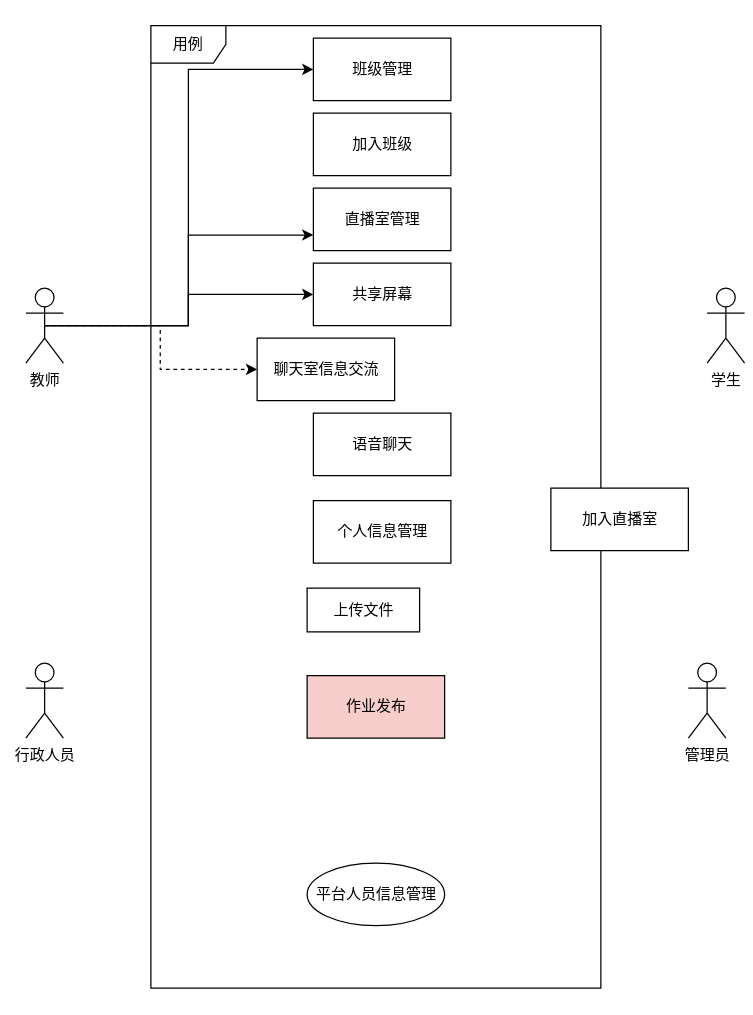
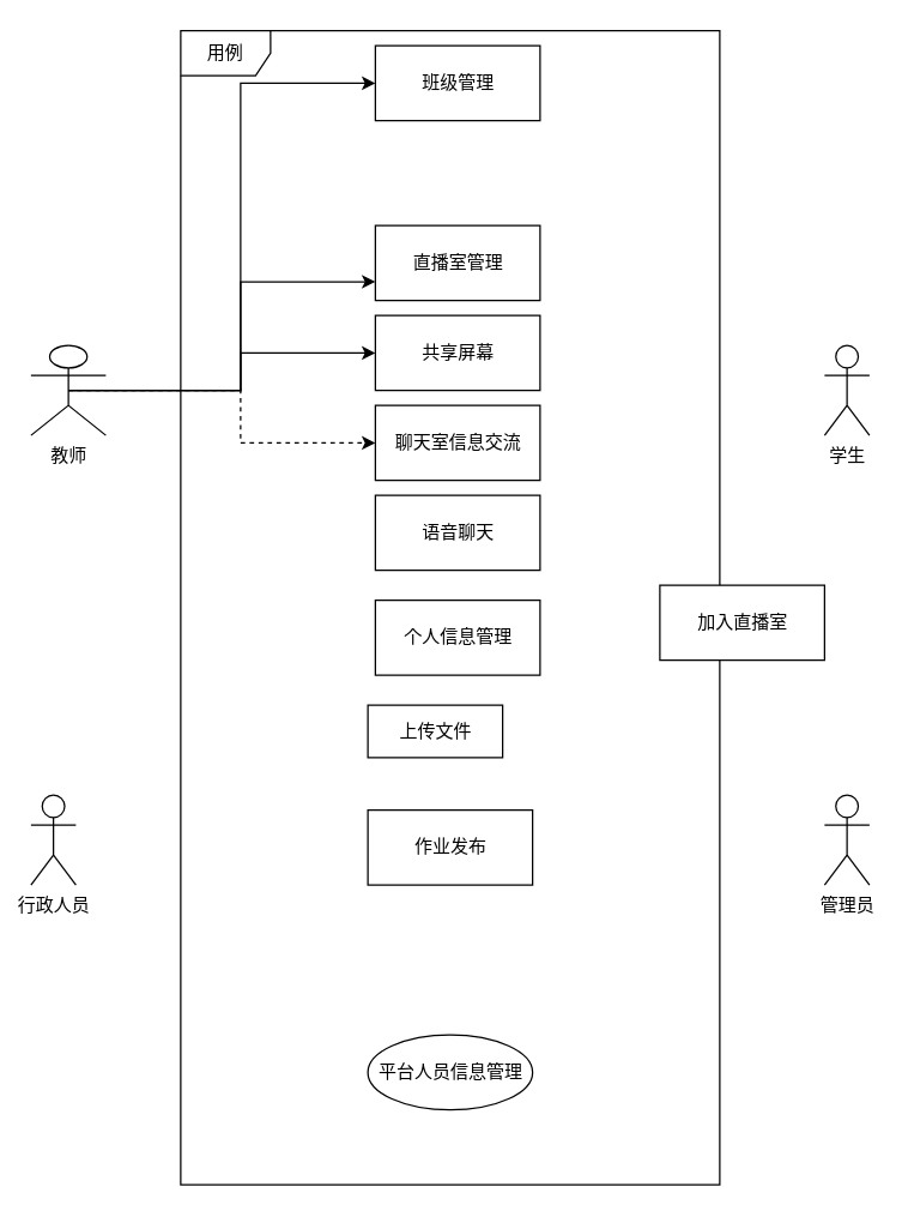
- <mxCell id="17" value="加入班级" style="html=1;" vertex="1" parent="1"><mxGeometry x="250" y="90" width="110" height="50" as="geometry" /></mxCell>
- <mxCell id="7" value="教师" style="shape=umlActor;verticalLabelPosition=bottom;verticalAlign=top;html=1;" parent="1" vertex="1"><mxGeometry x="20" y="230" width="30" height="60" as="geometry" /></mxCell>
+ <mxCell id="7" value="教师" style="shape=umlActor;verticalLabelPosition=bottom;verticalAlign=top;html=1;" parent="1" vertex="1"><mxGeometry x="20" y="230" width="50" height="60" as="geometry" /></mxCell>
- <mxCell id="2" value="学生" style="shape=umlActor;verticalLabelPosition=bottom;verticalAlign=top;html=1;" parent="1" vertex="1"><mxGeometry x="565" y="230" width="30" height="60" as="geometry" /></mxCell>
+ <mxCell id="2" value="学生" style="shape=umlActor;verticalLabelPosition=bottom;verticalAlign=top;html=1;" parent="1" vertex="1"><mxGeometry x="550" y="230" width="30" height="60" as="geometry" /></mxCell>
- <mxCell id="18" value="聊天室信息交流" style="html=1;" vertex="1" parent="1"><mxGeometry x="205" y="270" width="110" height="50" as="geometry" /></mxCell>
+ <mxCell id="18" value="聊天室信息交流" style="html=1;" vertex="1" parent="1"><mxGeometry x="250" y="270" width="110" height="50" as="geometry" /></mxCell>
- <mxCell id="19" value="作业发布" style="html=1;fillColor=#f8cecc;" vertex="1" parent="1"><mxGeometry x="245" y="540" width="110" height="50" as="geometry" /></mxCell>
+ <mxCell id="19" value="作业发布" style="html=1;" vertex="1" parent="1"><mxGeometry x="245" y="540" width="110" height="50" as="geometry" /></mxCell>
